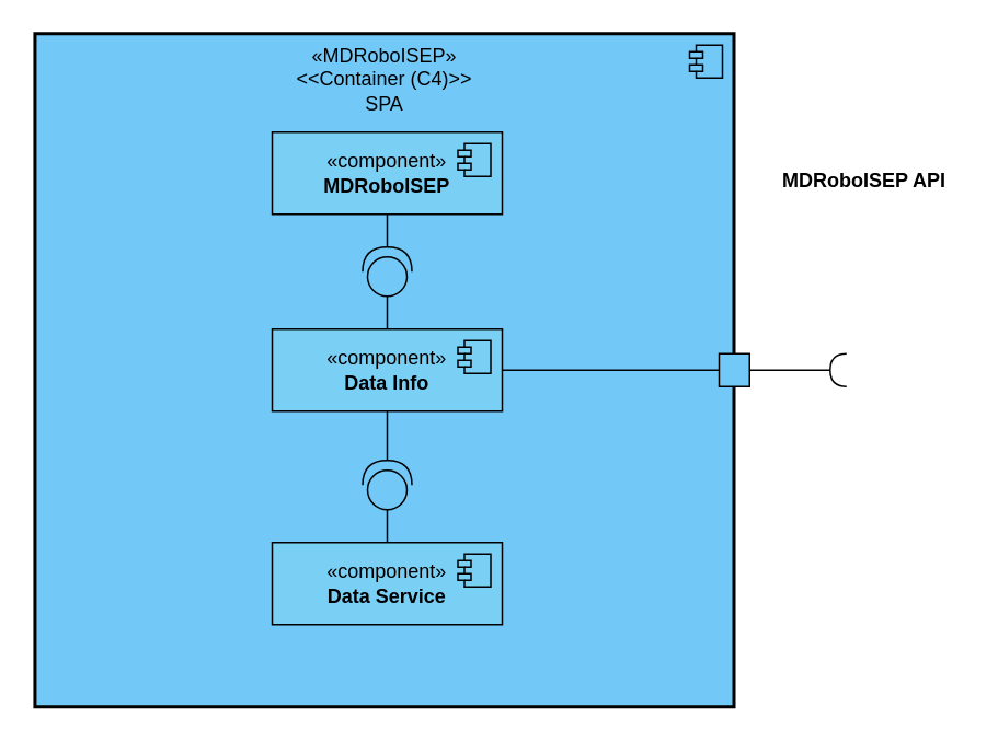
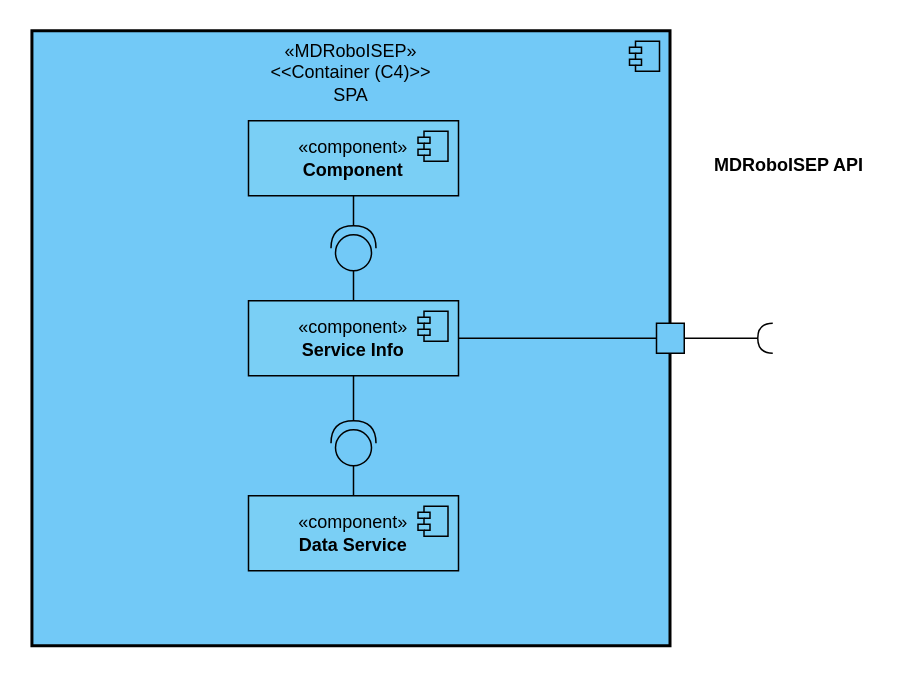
- <mxCell id="4" value="«component»&lt;br&gt;&lt;b&gt;MDRoboISEP&lt;/b&gt;" style="html=1;dropTarget=0;whiteSpace=wrap;fillColor=#7ACFF5;" parent="1" vertex="1"><mxGeometry x="165" y="80" width="140" height="50" as="geometry" /></mxCell>
+ <mxCell id="4" value="«component»&lt;br&gt;&lt;b&gt;Component&lt;/b&gt;" style="html=1;dropTarget=0;whiteSpace=wrap;fillColor=#7ACFF5;" parent="1" vertex="1"><mxGeometry x="165" y="80" width="140" height="50" as="geometry" /></mxCell>
- <mxCell id="12" value="«component»&lt;br&gt;&lt;b&gt;Data Info&lt;/b&gt;" style="html=1;dropTarget=0;whiteSpace=wrap;fillColor=#7ACFF5;" parent="1" vertex="1"><mxGeometry x="165" y="200" width="140" height="50" as="geometry" /></mxCell>
+ <mxCell id="12" value="«component»&lt;br&gt;&lt;b&gt;Service Info&lt;/b&gt;" style="html=1;dropTarget=0;whiteSpace=wrap;fillColor=#7ACFF5;" parent="1" vertex="1"><mxGeometry x="165" y="200" width="140" height="50" as="geometry" /></mxCell>
